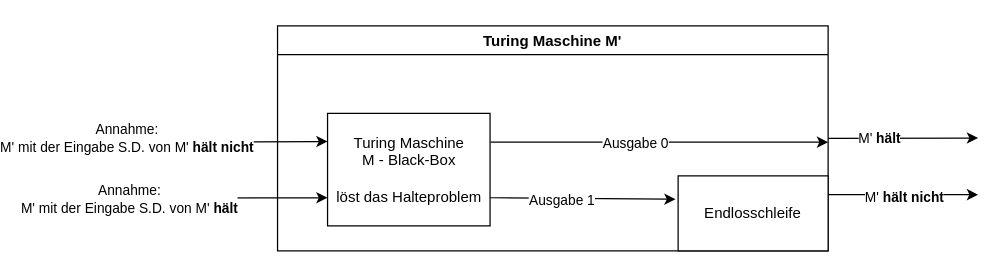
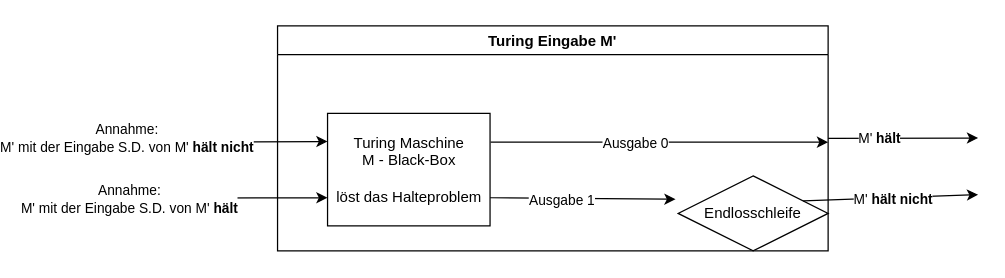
- <mxCell id="3" value="Turing Maschine M'" style="swimlane;" vertex="1" parent="1"><mxGeometry x="159.54" y="20" width="440.46" height="180" as="geometry" /></mxCell>
+ <mxCell id="3" value="Turing Eingabe M'" style="swimlane;" vertex="1" parent="1"><mxGeometry x="159.54" y="20" width="440.46" height="180" as="geometry" /></mxCell>
- <mxCell id="5" value="Endlosschleife" style="rounded=0;whiteSpace=wrap;html=1;" vertex="1" parent="3"><mxGeometry x="320.46" y="120" width="120" height="60" as="geometry" /></mxCell>
+ <mxCell id="5" value="Endlosschleife" style="rhombus;whiteSpace=wrap;html=1;" vertex="1" parent="3"><mxGeometry x="320.46" y="120" width="120" height="60" as="geometry" /></mxCell>
